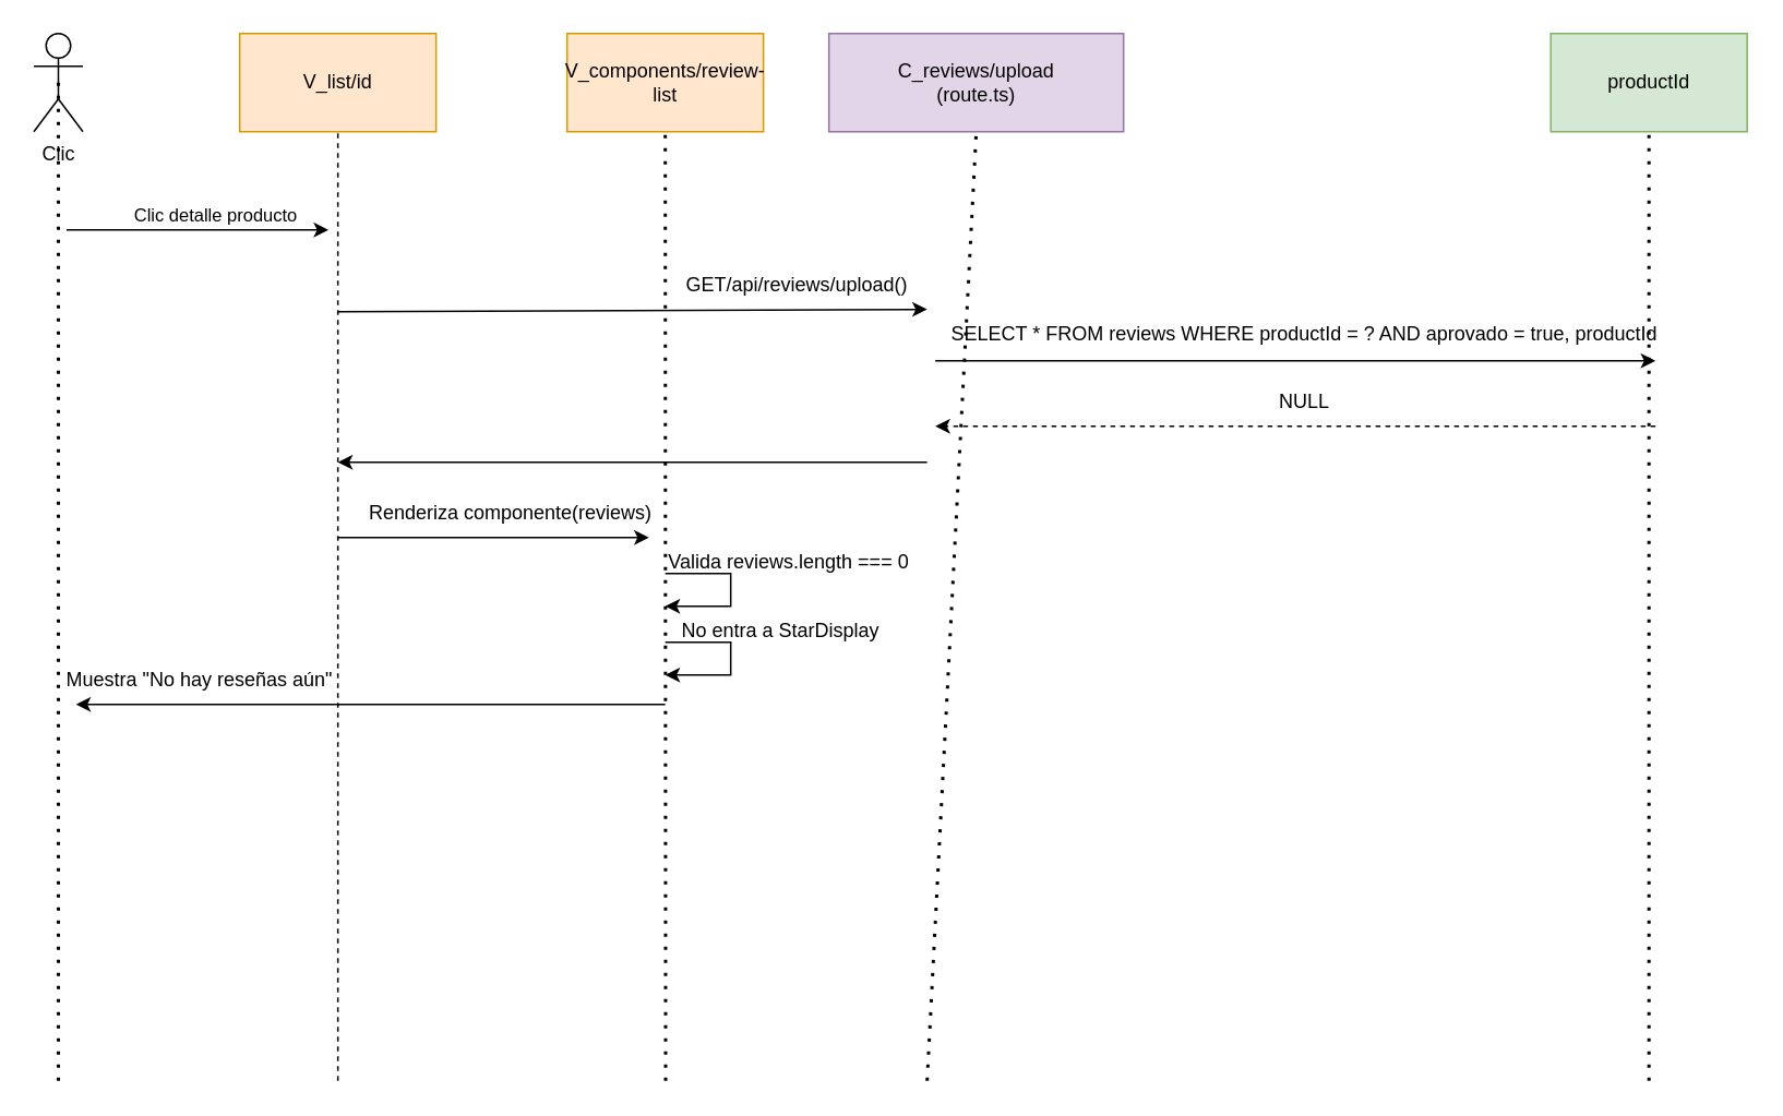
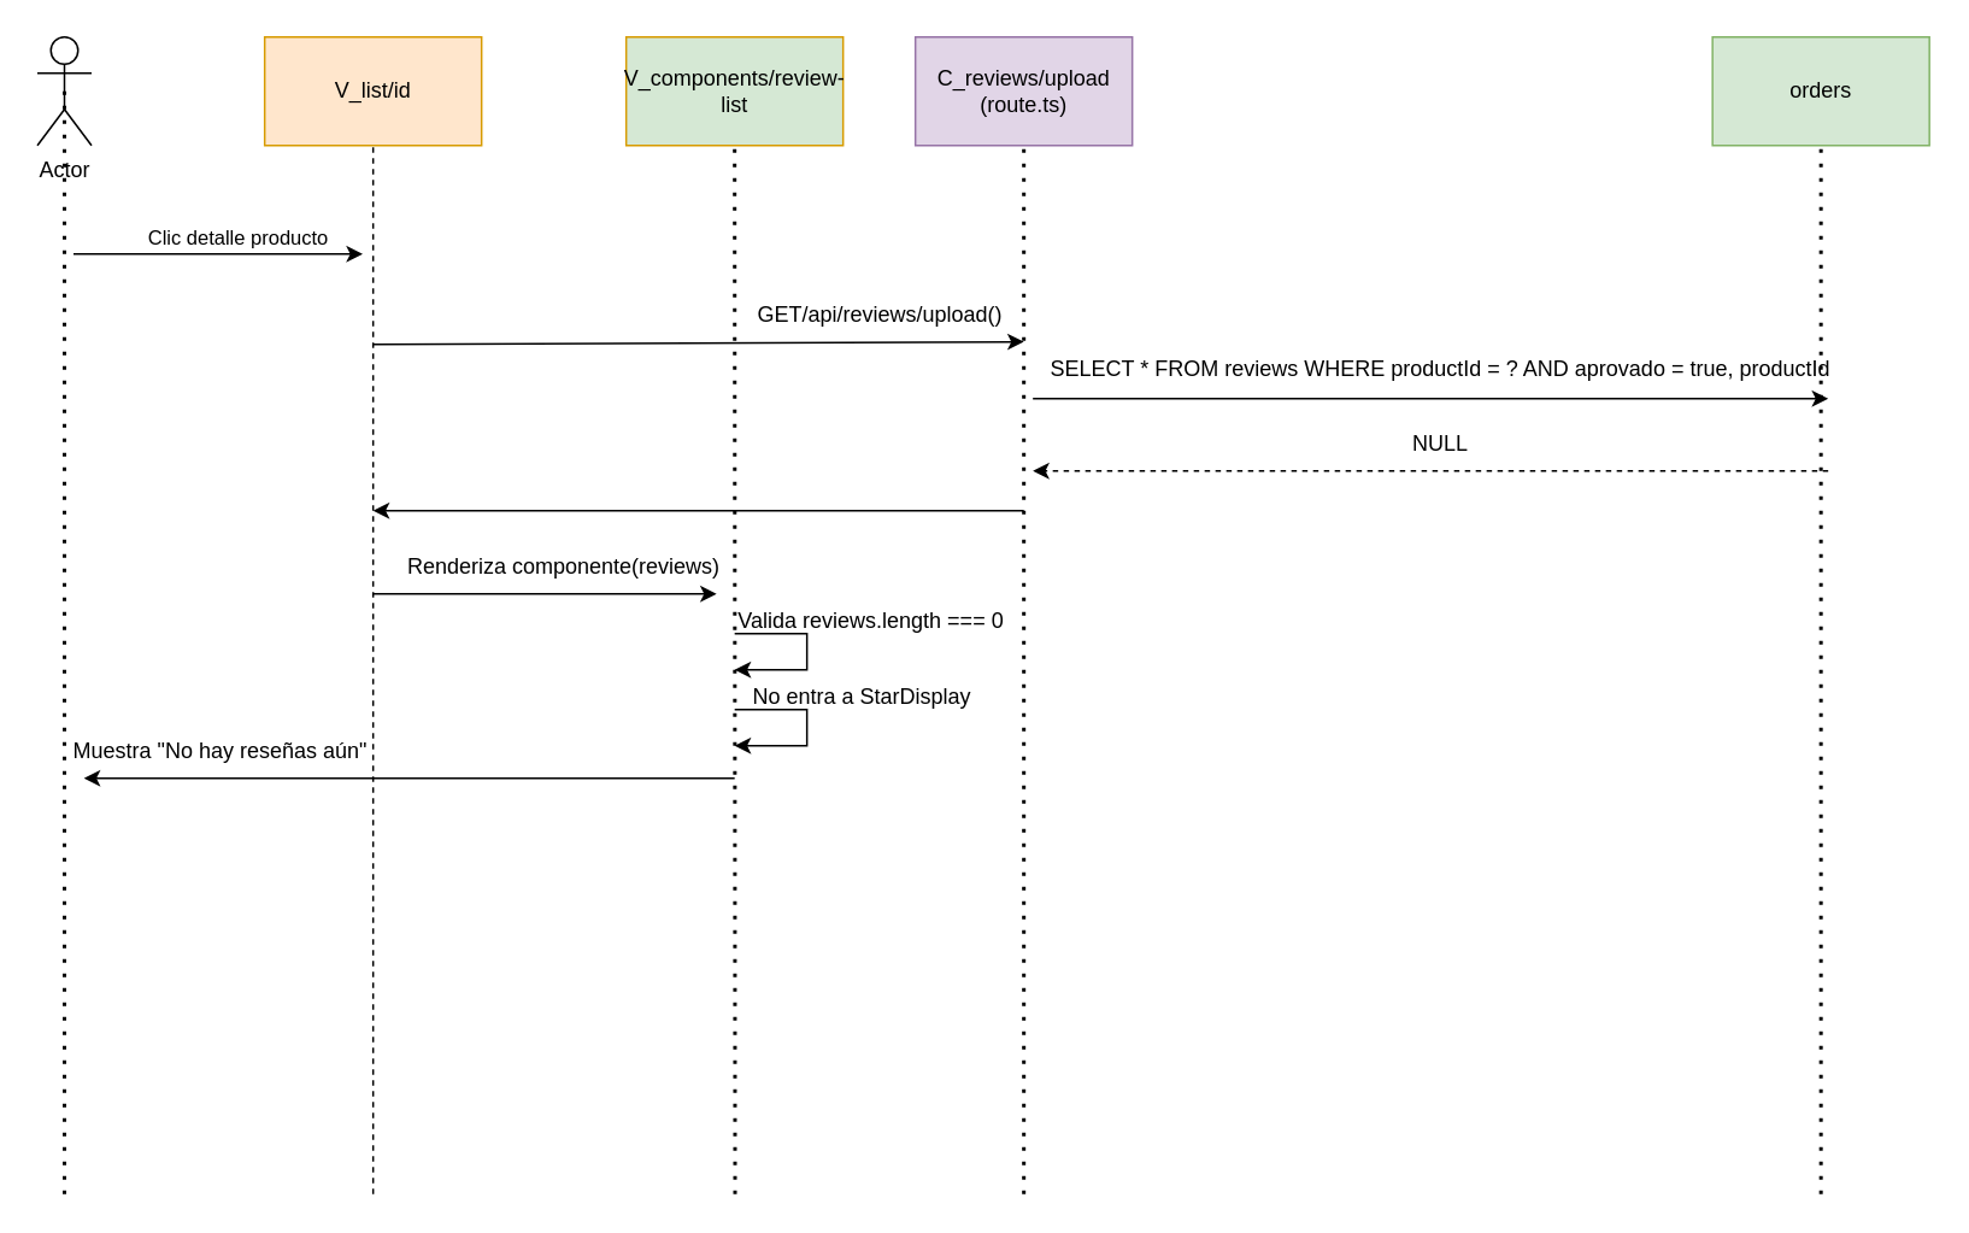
- <mxCell id="21" value="V_components/review-list" style="rounded=0;whiteSpace=wrap;html=1;fillColor=#ffe6cc;strokeColor=#d79b00;" vertex="1" parent="1"><mxGeometry x="345.78" y="20" width="120" height="60" as="geometry" /></mxCell>
+ <mxCell id="21" value="V_components/review-list" style="rounded=0;whiteSpace=wrap;html=1;fillColor=#d5e8d4;strokeColor=#d79b00;" vertex="1" parent="1"><mxGeometry x="345.78" y="20" width="120" height="60" as="geometry" /></mxCell>
- <mxCell id="3" value="&lt;div&gt;C_reviews/upload&lt;/div&gt;&lt;div&gt;(route.ts)&lt;/div&gt;" style="rounded=0;whiteSpace=wrap;html=1;fillColor=#e1d5e7;strokeColor=#9673a6;" vertex="1" parent="1"><mxGeometry x="505.78" y="20" width="180" height="60" as="geometry" /></mxCell>
+ <mxCell id="3" value="&lt;div&gt;C_reviews/upload&lt;/div&gt;&lt;div&gt;(route.ts)&lt;/div&gt;" style="rounded=0;whiteSpace=wrap;html=1;fillColor=#e1d5e7;strokeColor=#9673a6;" vertex="1" parent="1"><mxGeometry x="505.78" y="20" width="120" height="60" as="geometry" /></mxCell>
- <mxCell id="4" value="productId" style="rounded=0;whiteSpace=wrap;html=1;fillColor=#d5e8d4;strokeColor=#82b366;" vertex="1" parent="1"><mxGeometry x="946.78" y="20" width="120" height="60" as="geometry" /></mxCell>
+ <mxCell id="4" value="orders" style="rounded=0;whiteSpace=wrap;html=1;fillColor=#d5e8d4;strokeColor=#82b366;" vertex="1" parent="1"><mxGeometry x="946.78" y="20" width="120" height="60" as="geometry" /></mxCell>
- <mxCell id="5" value="Clic" style="shape=umlActor;verticalLabelPosition=bottom;verticalAlign=top;html=1;outlineConnect=0;" vertex="1" parent="1"><mxGeometry x="20" y="20" width="30" height="60" as="geometry" /></mxCell>
+ <mxCell id="5" value="Actor" style="shape=umlActor;verticalLabelPosition=bottom;verticalAlign=top;html=1;outlineConnect=0;" vertex="1" parent="1"><mxGeometry x="20" y="20" width="30" height="60" as="geometry" /></mxCell>
